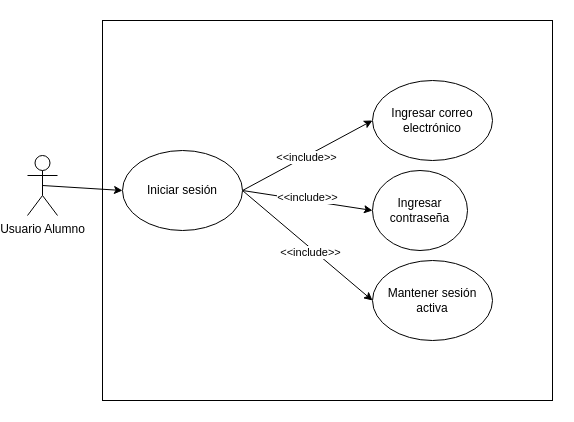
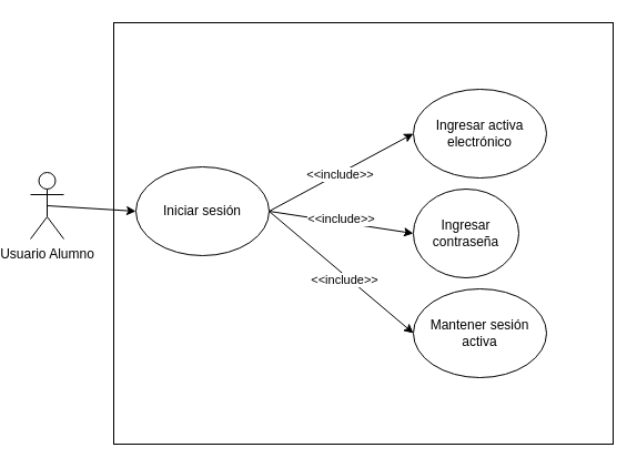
- <mxCell id="14" value="Ingresar correo electrónico" style="ellipse;whiteSpace=wrap;html=1;" vertex="1" parent="1"><mxGeometry x="365" y="80" width="120" height="80" as="geometry" /></mxCell>
+ <mxCell id="14" value="Ingresar activa electrónico" style="ellipse;whiteSpace=wrap;html=1;" vertex="1" parent="1"><mxGeometry x="365" y="80" width="120" height="80" as="geometry" /></mxCell>
